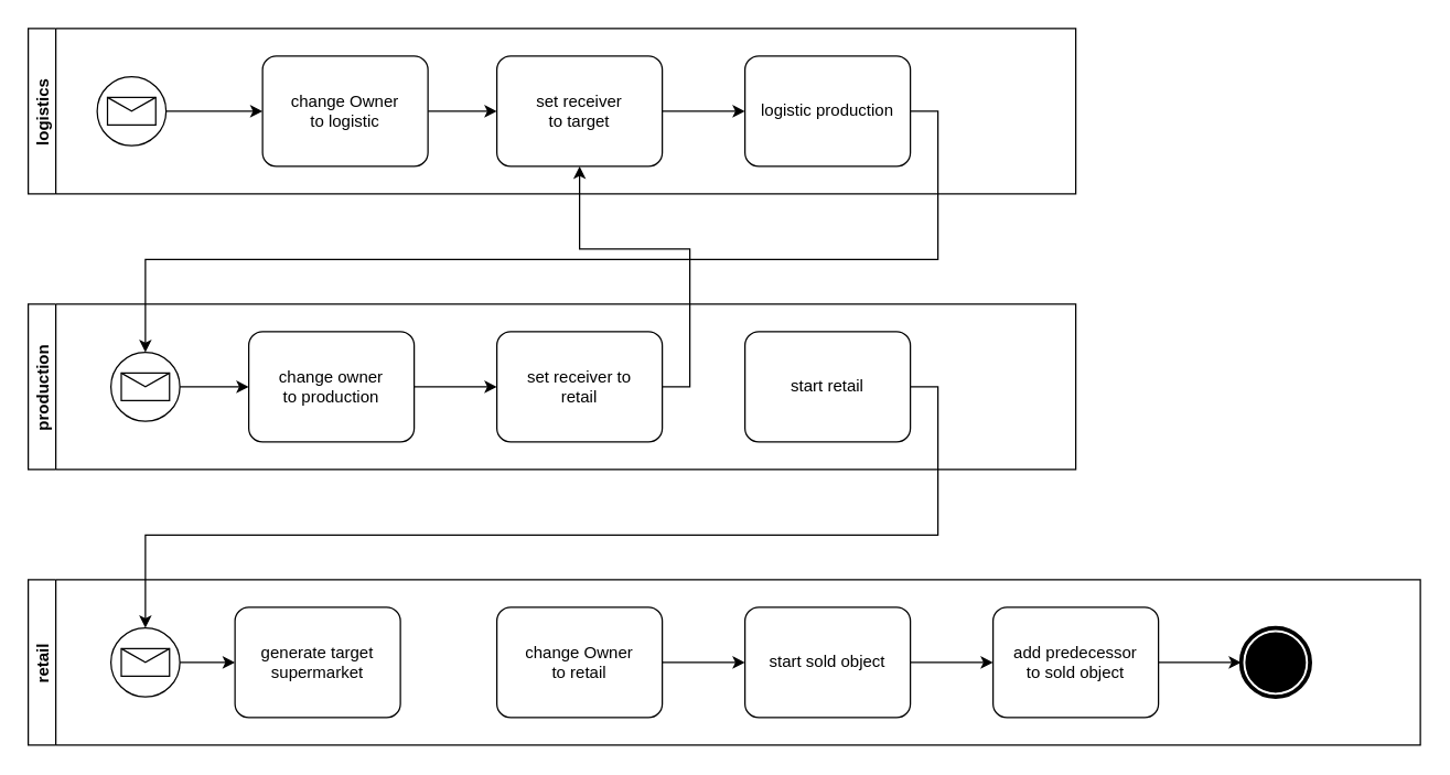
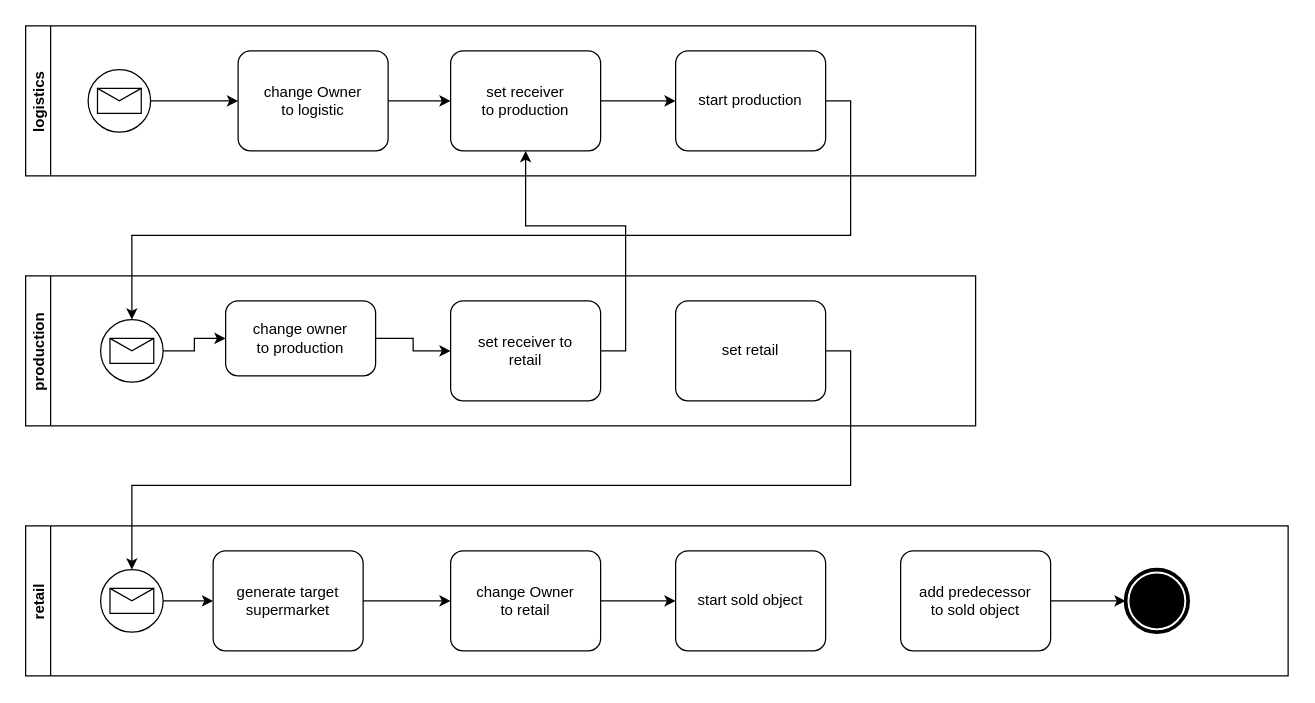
- <mxCell id="8" value="set receiver&#10;to target" style="points=[[0.25,0,0],[0.5,0,0],[0.75,0,0],[1,0.25,0],[1,0.5,0],[1,0.75,0],[0.75,1,0],[0.5,1,0],[0.25,1,0],[0,0.75,0],[0,0.5,0],[0,0.25,0]];shape=mxgraph.bpmn.task;whiteSpace=wrap;rectStyle=rounded;size=10;taskMarker=abstract;" vertex="1" parent="2"><mxGeometry x="340" y="20" width="120" height="80" as="geometry" /></mxCell>
+ <mxCell id="8" value="set receiver&#10;to production" style="points=[[0.25,0,0],[0.5,0,0],[0.75,0,0],[1,0.25,0],[1,0.5,0],[1,0.75,0],[0.75,1,0],[0.5,1,0],[0.25,1,0],[0,0.75,0],[0,0.5,0],[0,0.25,0]];shape=mxgraph.bpmn.task;whiteSpace=wrap;rectStyle=rounded;size=10;taskMarker=abstract;" vertex="1" parent="2"><mxGeometry x="340" y="20" width="120" height="80" as="geometry" /></mxCell>
- <mxCell id="9" value="logistic production" style="points=[[0.25,0,0],[0.5,0,0],[0.75,0,0],[1,0.25,0],[1,0.5,0],[1,0.75,0],[0.75,1,0],[0.5,1,0],[0.25,1,0],[0,0.75,0],[0,0.5,0],[0,0.25,0]];shape=mxgraph.bpmn.task;whiteSpace=wrap;rectStyle=rounded;size=10;taskMarker=abstract;" vertex="1" parent="2"><mxGeometry x="520" y="20" width="120" height="80" as="geometry" /></mxCell>
+ <mxCell id="9" value="start production" style="points=[[0.25,0,0],[0.5,0,0],[0.75,0,0],[1,0.25,0],[1,0.5,0],[1,0.75,0],[0.75,1,0],[0.5,1,0],[0.25,1,0],[0,0.75,0],[0,0.5,0],[0,0.25,0]];shape=mxgraph.bpmn.task;whiteSpace=wrap;rectStyle=rounded;size=10;taskMarker=abstract;" vertex="1" parent="2"><mxGeometry x="520" y="20" width="120" height="80" as="geometry" /></mxCell>
- <mxCell id="14" value="change owner&#10;to production" style="points=[[0.25,0,0],[0.5,0,0],[0.75,0,0],[1,0.25,0],[1,0.5,0],[1,0.75,0],[0.75,1,0],[0.5,1,0],[0.25,1,0],[0,0.75,0],[0,0.5,0],[0,0.25,0]];shape=mxgraph.bpmn.task;whiteSpace=wrap;rectStyle=rounded;size=10;taskMarker=abstract;" vertex="1" parent="10"><mxGeometry x="160" y="20" width="120" height="80" as="geometry" /></mxCell>
+ <mxCell id="14" value="change owner&#10;to production" style="points=[[0.25,0,0],[0.5,0,0],[0.75,0,0],[1,0.25,0],[1,0.5,0],[1,0.75,0],[0.75,1,0],[0.5,1,0],[0.25,1,0],[0,0.75,0],[0,0.5,0],[0,0.25,0]];shape=mxgraph.bpmn.task;whiteSpace=wrap;rectStyle=rounded;size=10;taskMarker=abstract;" vertex="1" parent="10"><mxGeometry x="160" y="20" width="120" height="60" as="geometry" /></mxCell>
- <mxCell id="17" value="start retail" style="points=[[0.25,0,0],[0.5,0,0],[0.75,0,0],[1,0.25,0],[1,0.5,0],[1,0.75,0],[0.75,1,0],[0.5,1,0],[0.25,1,0],[0,0.75,0],[0,0.5,0],[0,0.25,0]];shape=mxgraph.bpmn.task;whiteSpace=wrap;rectStyle=rounded;size=10;taskMarker=abstract;" vertex="1" parent="10"><mxGeometry x="520" y="20" width="120" height="80" as="geometry" /></mxCell>
+ <mxCell id="17" value="set retail" style="points=[[0.25,0,0],[0.5,0,0],[0.75,0,0],[1,0.25,0],[1,0.5,0],[1,0.75,0],[0.75,1,0],[0.5,1,0],[0.25,1,0],[0,0.75,0],[0,0.5,0],[0,0.25,0]];shape=mxgraph.bpmn.task;whiteSpace=wrap;rectStyle=rounded;size=10;taskMarker=abstract;" vertex="1" parent="10"><mxGeometry x="520" y="20" width="120" height="80" as="geometry" /></mxCell>
+ <mxCell id="21" style="edgeStyle=orthogonalEdgeStyle;rounded=0;orthogonalLoop=1;jettySize=auto;html=1;exitX=1;exitY=0.5;exitDx=0;exitDy=0;exitPerimeter=0;entryX=0;entryY=0.5;entryDx=0;entryDy=0;entryPerimeter=0;" edge="1" parent="18" source="22" target="24"><mxGeometry relative="1" as="geometry" /></mxCell>
- <mxCell id="25" style="edgeStyle=orthogonalEdgeStyle;rounded=0;orthogonalLoop=1;jettySize=auto;html=1;exitX=1;exitY=0.5;exitDx=0;exitDy=0;exitPerimeter=0;" edge="1" parent="18" source="26" target="28"><mxGeometry relative="1" as="geometry" /></mxCell>
